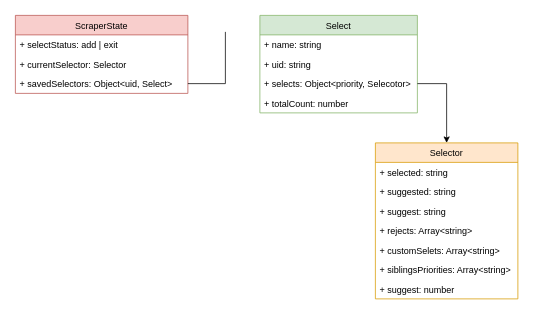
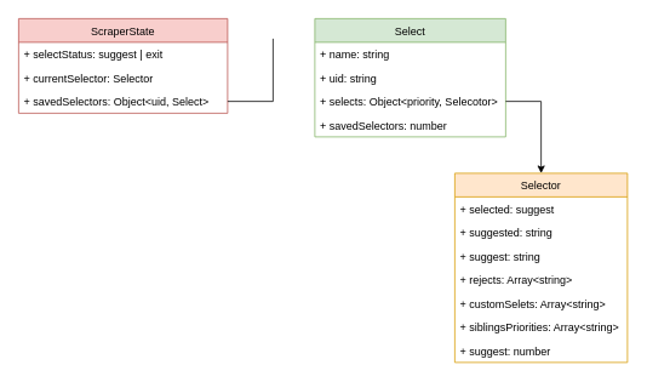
- <mxCell id="17" value="+ selectStatus: add | exit" style="text;strokeColor=none;fillColor=none;align=left;verticalAlign=top;spacingLeft=4;spacingRight=4;overflow=hidden;rotatable=0;points=[[0,0.5],[1,0.5]];portConstraint=eastwest;fontFamily=Helvetica;fontSize=12;fontColor=default;" vertex="1" parent="16"><mxGeometry y="26" width="230" height="26" as="geometry" /></mxCell>
+ <mxCell id="17" value="+ selectStatus: suggest | exit" style="text;strokeColor=none;fillColor=none;align=left;verticalAlign=top;spacingLeft=4;spacingRight=4;overflow=hidden;rotatable=0;points=[[0,0.5],[1,0.5]];portConstraint=eastwest;fontFamily=Helvetica;fontSize=12;fontColor=default;" vertex="1" parent="16"><mxGeometry y="26" width="230" height="26" as="geometry" /></mxCell>
- <mxCell id="7" value="+ totalCount: number" style="text;strokeColor=none;fillColor=none;align=left;verticalAlign=top;spacingLeft=4;spacingRight=4;overflow=hidden;rotatable=0;points=[[0,0.5],[1,0.5]];portConstraint=eastwest;" vertex="1" parent="3"><mxGeometry y="104" width="210" height="26" as="geometry" /></mxCell>
+ <mxCell id="7" value="+ savedSelectors: number" style="text;strokeColor=none;fillColor=none;align=left;verticalAlign=top;spacingLeft=4;spacingRight=4;overflow=hidden;rotatable=0;points=[[0,0.5],[1,0.5]];portConstraint=eastwest;" vertex="1" parent="3"><mxGeometry y="104" width="210" height="26" as="geometry" /></mxCell>
- <mxCell id="9" value="+ selected: string" style="text;strokeColor=none;fillColor=none;align=left;verticalAlign=top;spacingLeft=4;spacingRight=4;overflow=hidden;rotatable=0;points=[[0,0.5],[1,0.5]];portConstraint=eastwest;" parent="8" vertex="1"><mxGeometry y="26" width="190" height="26" as="geometry" /></mxCell>
+ <mxCell id="9" value="+ selected: suggest" style="text;strokeColor=none;fillColor=none;align=left;verticalAlign=top;spacingLeft=4;spacingRight=4;overflow=hidden;rotatable=0;points=[[0,0.5],[1,0.5]];portConstraint=eastwest;" parent="8" vertex="1"><mxGeometry y="26" width="190" height="26" as="geometry" /></mxCell>
